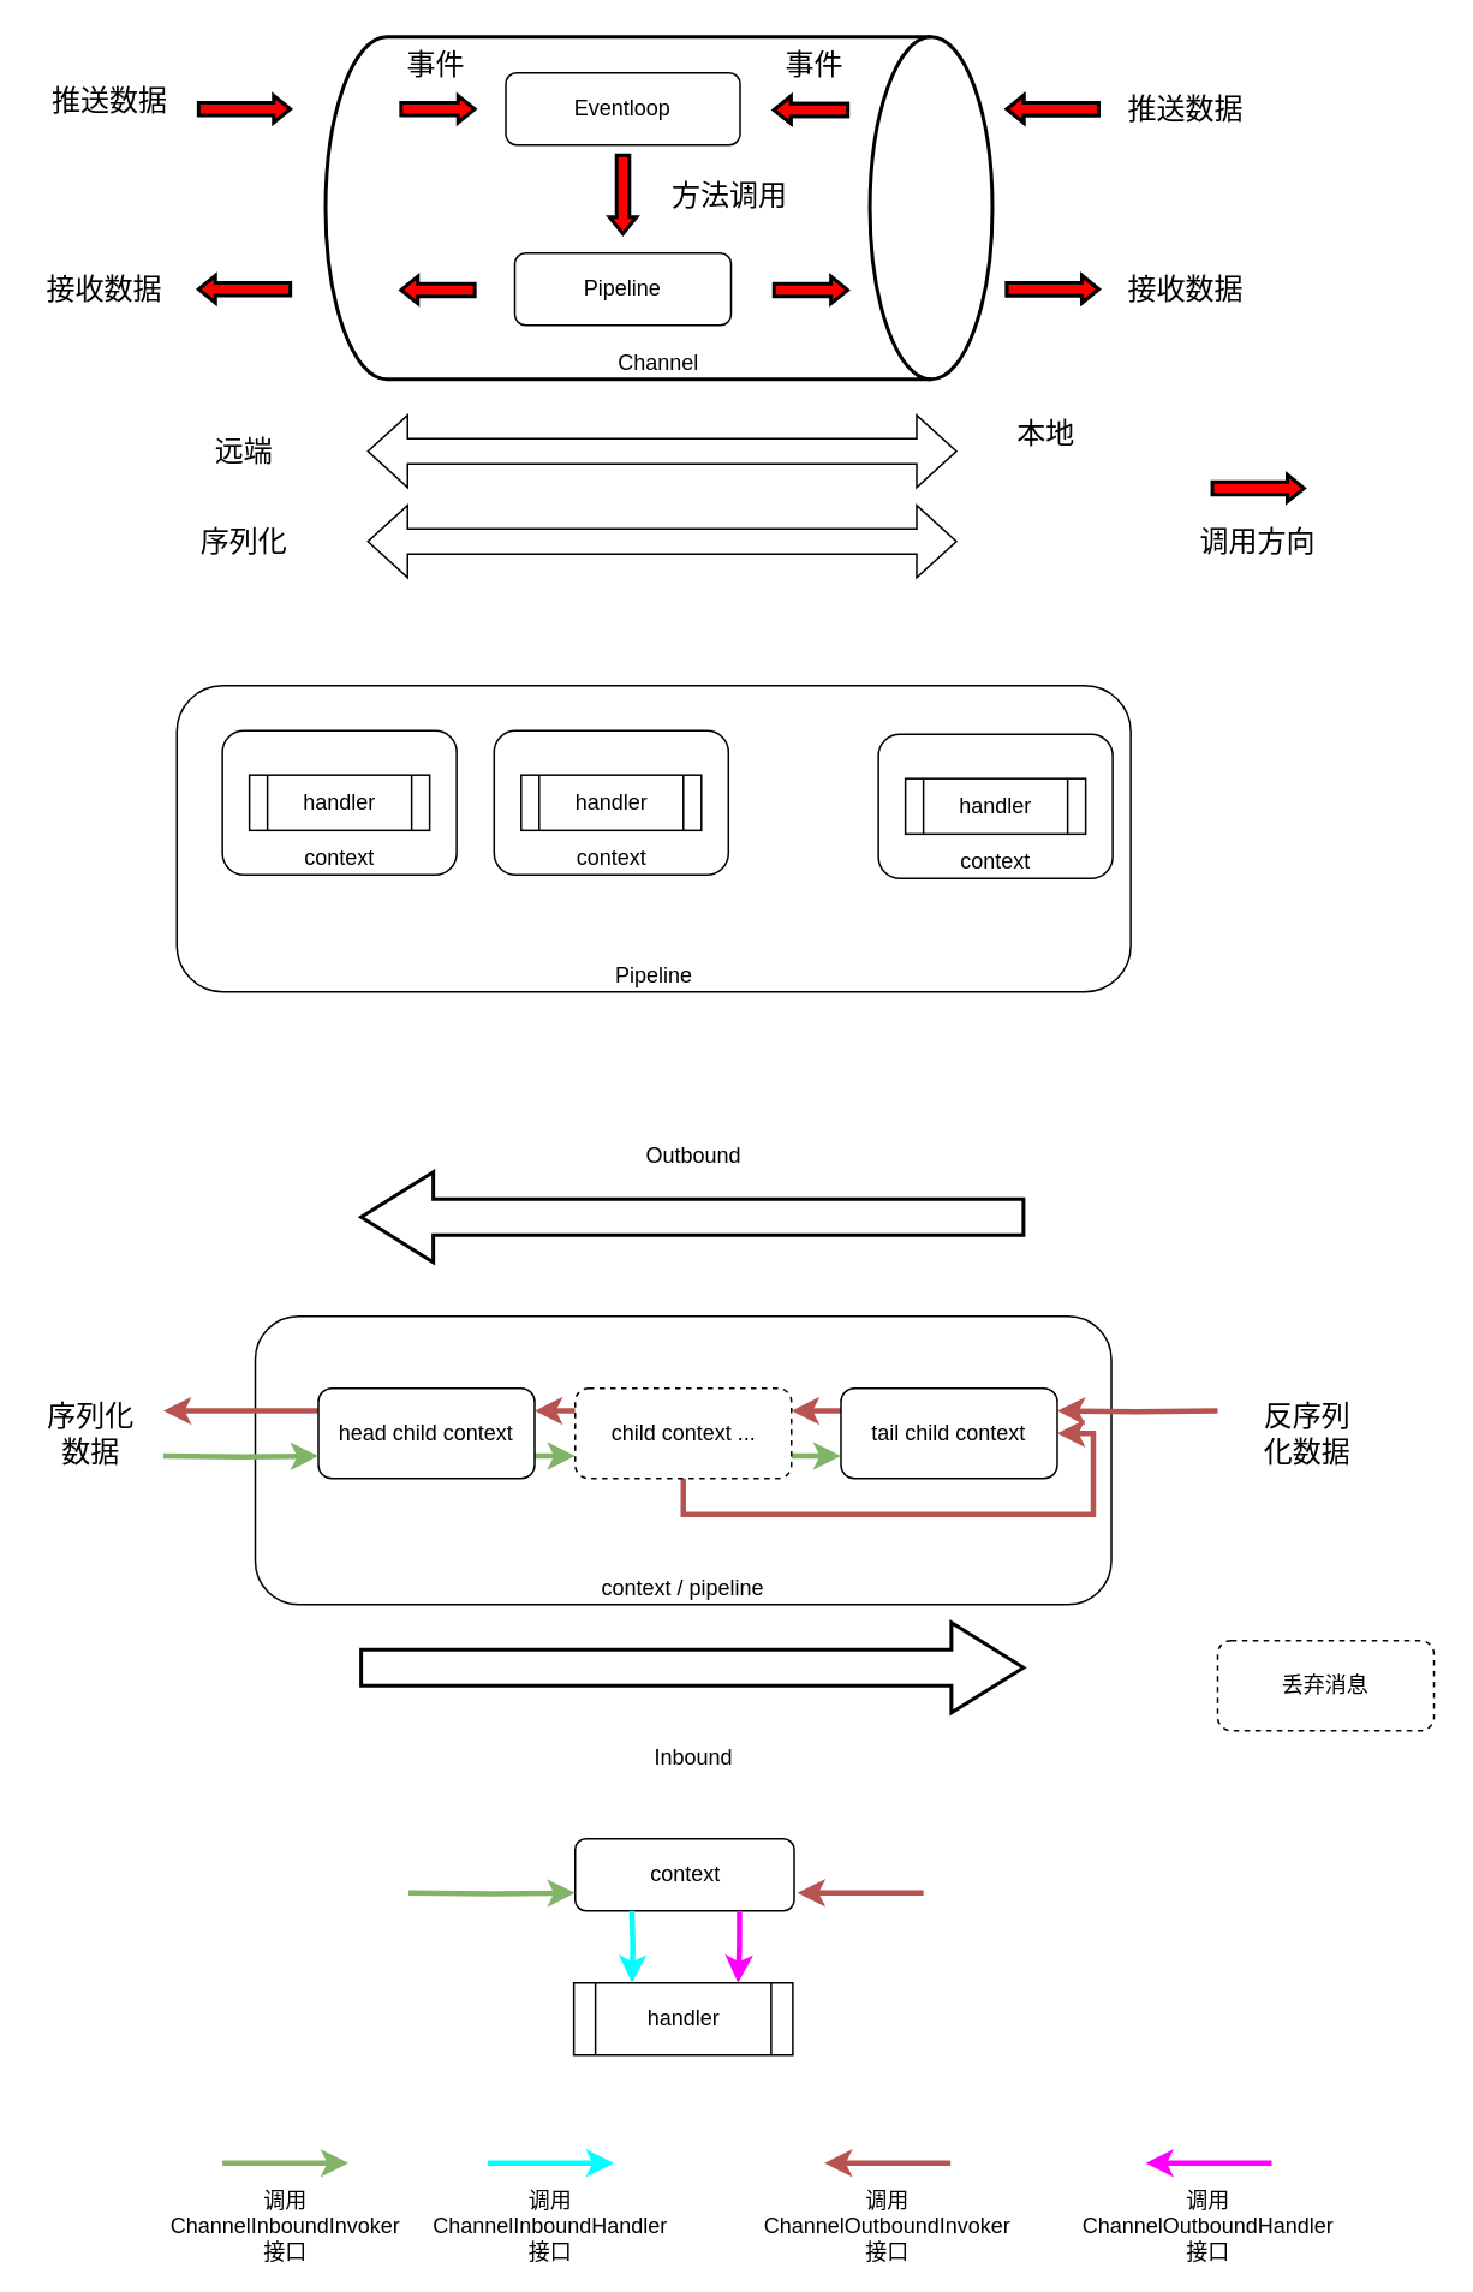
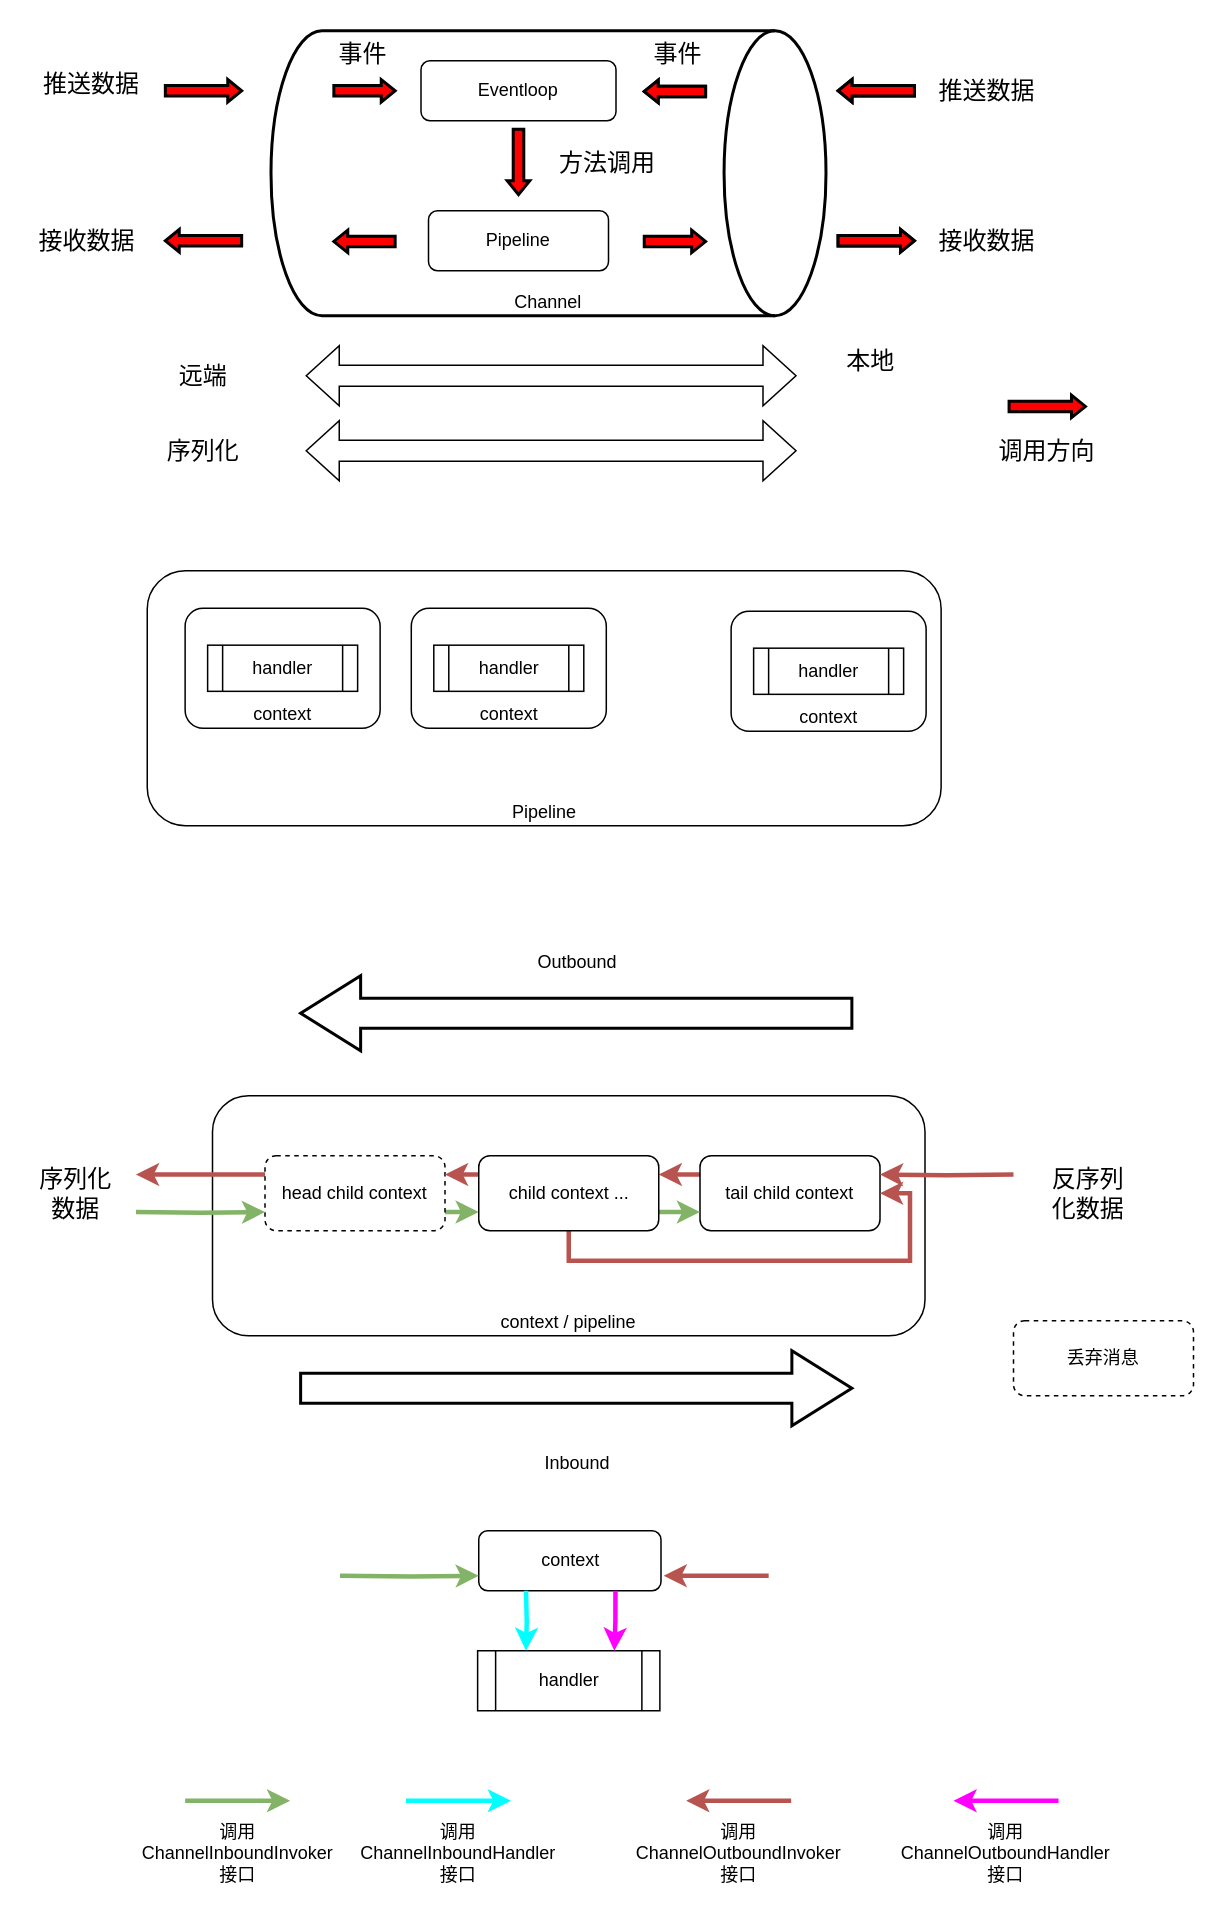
- <mxCell id="11" value="head child context" style="rounded=1;whiteSpace=wrap;html=1;verticalAlign=middle;" vertex="1" parent="1"><mxGeometry x="176" y="770" width="120" height="50" as="geometry" /></mxCell>
+ <mxCell id="11" value="head child context" style="rounded=1;whiteSpace=wrap;html=1;verticalAlign=middle;dashed=1;" vertex="1" parent="1"><mxGeometry x="176" y="770" width="120" height="50" as="geometry" /></mxCell>
- <mxCell id="17" value="child context ..." style="rounded=1;whiteSpace=wrap;html=1;verticalAlign=middle;dashed=1;" vertex="1" parent="1"><mxGeometry x="318.5" y="770" width="120" height="50" as="geometry" /></mxCell>
+ <mxCell id="17" value="child context ..." style="rounded=1;whiteSpace=wrap;html=1;verticalAlign=middle;" vertex="1" parent="1"><mxGeometry x="318.5" y="770" width="120" height="50" as="geometry" /></mxCell>
- <mxCell id="59" value="丢弃消息" style="rounded=1;whiteSpace=wrap;html=1;verticalAlign=middle;dashed=1;" vertex="1" parent="1"><mxGeometry x="675" y="910" width="120" height="50" as="geometry" /></mxCell>
+ <mxCell id="59" value="丢弃消息" style="rounded=1;whiteSpace=wrap;html=1;verticalAlign=middle;dashed=1;" vertex="1" parent="1"><mxGeometry x="675" y="880" width="120" height="50" as="geometry" /></mxCell>
